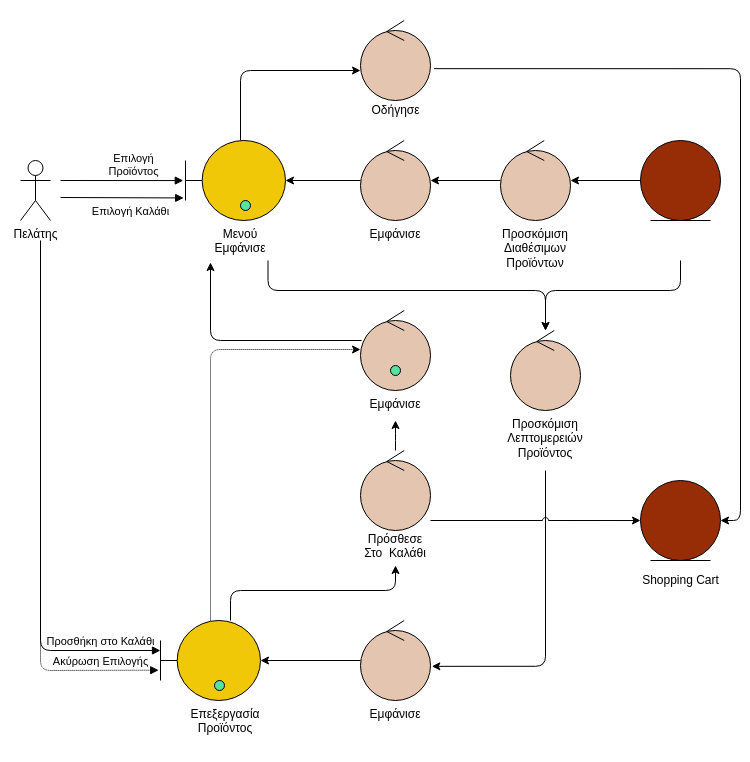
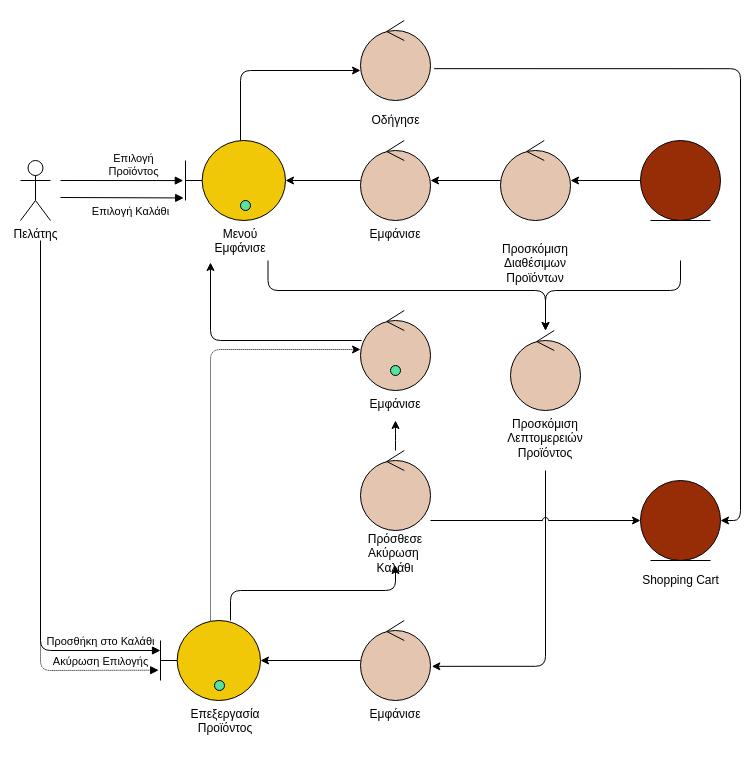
- <mxCell id="44" value="Οδήγησε" style="text;html=1;align=center;verticalAlign=middle;resizable=0;points=[];autosize=1;strokeColor=none;fillColor=none;" parent="1" vertex="1"><mxGeometry x="365" y="100" width="60" height="20" as="geometry" /></mxCell>
+ <mxCell id="44" value="Οδήγησε" style="text;html=1;align=center;verticalAlign=middle;resizable=0;points=[];autosize=1;strokeColor=none;fillColor=none;" parent="1" vertex="1"><mxGeometry x="365" y="110" width="60" height="20" as="geometry" /></mxCell>
- <mxCell id="25" value="&lt;meta charset=&quot;utf-8&quot;&gt;&lt;span style=&quot;color: rgb(0, 0, 0); font-family: helvetica; font-size: 12px; font-style: normal; font-weight: 400; letter-spacing: normal; text-indent: 0px; text-transform: none; word-spacing: 0px; display: inline; float: none;&quot;&gt;Προσκόμιση&lt;/span&gt;&lt;br style=&quot;color: rgb(0, 0, 0); font-family: helvetica; font-size: 12px; font-style: normal; font-weight: 400; letter-spacing: normal; text-indent: 0px; text-transform: none; word-spacing: 0px;&quot;&gt;&lt;span style=&quot;color: rgb(0, 0, 0); font-family: helvetica; font-size: 12px; font-style: normal; font-weight: 400; letter-spacing: normal; text-indent: 0px; text-transform: none; word-spacing: 0px; display: inline; float: none;&quot;&gt;Διαθέσιμων&lt;/span&gt;&lt;br style=&quot;color: rgb(0, 0, 0); font-family: helvetica; font-size: 12px; font-style: normal; font-weight: 400; letter-spacing: normal; text-indent: 0px; text-transform: none; word-spacing: 0px;&quot;&gt;&lt;span style=&quot;color: rgb(0, 0, 0); font-family: helvetica; font-size: 12px; font-style: normal; font-weight: 400; letter-spacing: normal; text-indent: 0px; text-transform: none; word-spacing: 0px; display: inline; float: none;&quot;&gt;Προϊόντων&lt;/span&gt;" style="text;whiteSpace=wrap;html=1;align=center;labelBackgroundColor=none;" parent="1" vertex="1"><mxGeometry x="485" y="220" width="100" height="60" as="geometry" /></mxCell>
+ <mxCell id="25" value="&lt;meta charset=&quot;utf-8&quot;&gt;&lt;span style=&quot;color: rgb(0, 0, 0); font-family: helvetica; font-size: 12px; font-style: normal; font-weight: 400; letter-spacing: normal; text-indent: 0px; text-transform: none; word-spacing: 0px; display: inline; float: none;&quot;&gt;Προσκόμιση&lt;/span&gt;&lt;br style=&quot;color: rgb(0, 0, 0); font-family: helvetica; font-size: 12px; font-style: normal; font-weight: 400; letter-spacing: normal; text-indent: 0px; text-transform: none; word-spacing: 0px;&quot;&gt;&lt;span style=&quot;color: rgb(0, 0, 0); font-family: helvetica; font-size: 12px; font-style: normal; font-weight: 400; letter-spacing: normal; text-indent: 0px; text-transform: none; word-spacing: 0px; display: inline; float: none;&quot;&gt;Διαθέσιμων&lt;/span&gt;&lt;br style=&quot;color: rgb(0, 0, 0); font-family: helvetica; font-size: 12px; font-style: normal; font-weight: 400; letter-spacing: normal; text-indent: 0px; text-transform: none; word-spacing: 0px;&quot;&gt;&lt;span style=&quot;color: rgb(0, 0, 0); font-family: helvetica; font-size: 12px; font-style: normal; font-weight: 400; letter-spacing: normal; text-indent: 0px; text-transform: none; word-spacing: 0px; display: inline; float: none;&quot;&gt;Προϊόντων&lt;/span&gt;" style="text;whiteSpace=wrap;html=1;align=center;labelBackgroundColor=none;" parent="1" vertex="1"><mxGeometry x="485" y="235" width="100" height="60" as="geometry" /></mxCell>
- <mxCell id="37" value="&lt;span style=&quot;color: rgb(0, 0, 0); font-family: helvetica; font-size: 12px; font-style: normal; font-weight: 400; letter-spacing: normal; text-indent: 0px; text-transform: none; word-spacing: 0px; display: inline; float: none;&quot;&gt;Πρόσθεσε&lt;br&gt;Στο&amp;nbsp; Καλάθι&lt;br&gt;&lt;/span&gt;" style="text;whiteSpace=wrap;html=1;align=center;labelBackgroundColor=none;" parent="1" vertex="1"><mxGeometry x="355" y="525" width="80" height="40" as="geometry" /></mxCell>
+ <mxCell id="37" value="&lt;span style=&quot;color: rgb(0, 0, 0); font-family: helvetica; font-size: 12px; font-style: normal; font-weight: 400; letter-spacing: normal; text-indent: 0px; text-transform: none; word-spacing: 0px; display: inline; float: none;&quot;&gt;Πρόσθεσε&lt;br&gt;Ακύρωση&amp;nbsp; Καλάθι&lt;br&gt;&lt;/span&gt;" style="text;whiteSpace=wrap;html=1;align=center;labelBackgroundColor=none;" parent="1" vertex="1"><mxGeometry x="355" y="525" width="80" height="40" as="geometry" /></mxCell>
